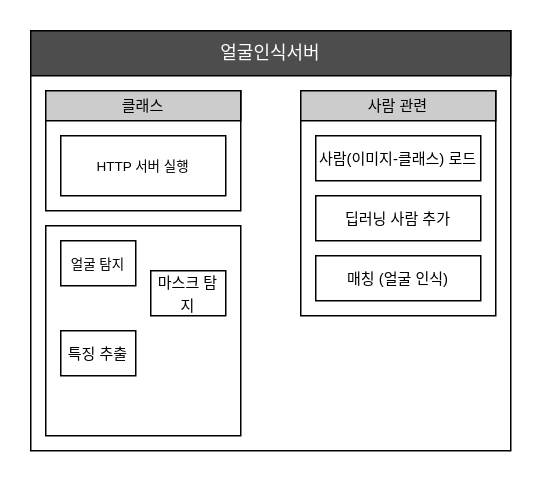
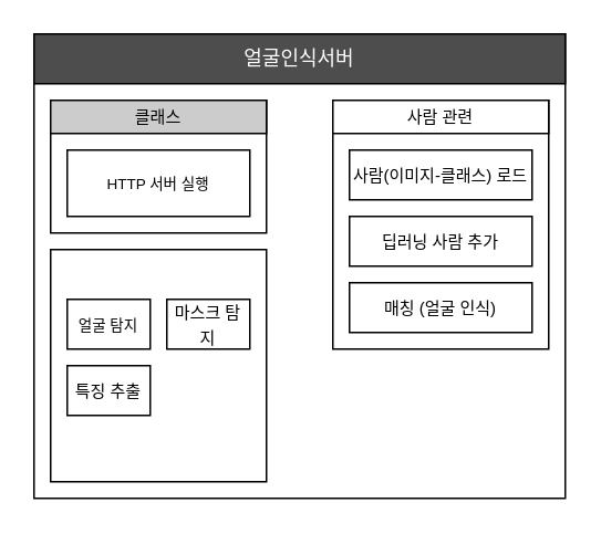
- <mxCell id="12" value="&lt;font color=&quot;#000000&quot;&gt;&lt;span style=&quot;font-size: 10px&quot;&gt;사람 관련&lt;/span&gt;&lt;/font&gt;" style="rounded=0;whiteSpace=wrap;html=1;strokeColor=#000000;fillColor=#CCCCCC;" vertex="1" parent="1"><mxGeometry x="200" y="60" width="130" height="20" as="geometry" /></mxCell>
+ <mxCell id="12" value="&lt;font color=&quot;#000000&quot;&gt;&lt;span style=&quot;font-size: 10px&quot;&gt;사람 관련&lt;/span&gt;&lt;/font&gt;" style="rounded=0;whiteSpace=wrap;html=1;strokeColor=#000000;fillColor=#ffffff;" vertex="1" parent="1"><mxGeometry x="200" y="60" width="130" height="20" as="geometry" /></mxCell>
- <mxCell id="8" value="&lt;font style=&quot;font-size: 9px ; line-height: 100%&quot; color=&quot;#000000&quot;&gt;얼굴 탐지&lt;/font&gt;" style="rounded=0;whiteSpace=wrap;html=1;strokeColor=#000000;fillColor=#FFFFFF;" vertex="1" parent="1"><mxGeometry x="40" y="160" width="50" height="30" as="geometry" /></mxCell>
+ <mxCell id="8" value="&lt;font style=&quot;font-size: 9px ; line-height: 100%&quot; color=&quot;#000000&quot;&gt;얼굴 탐지&lt;/font&gt;" style="rounded=0;whiteSpace=wrap;html=1;strokeColor=#000000;fillColor=#FFFFFF;" vertex="1" parent="1"><mxGeometry x="40" y="180" width="50" height="30" as="geometry" /></mxCell>
